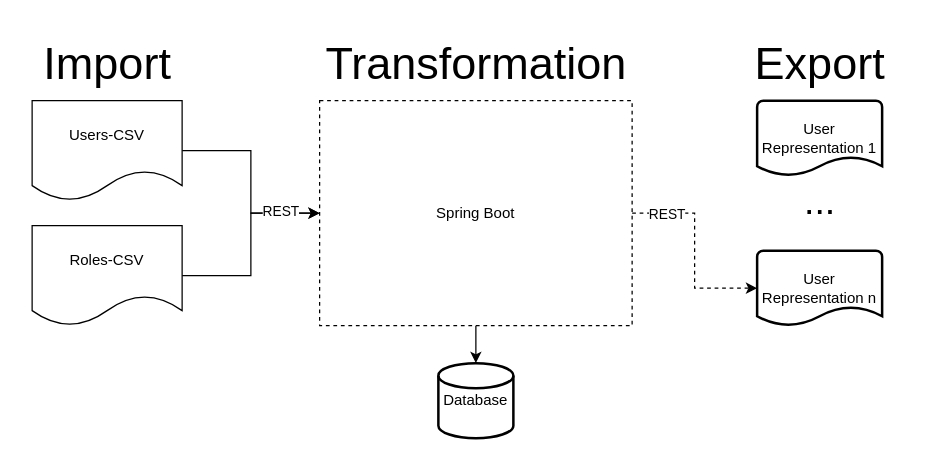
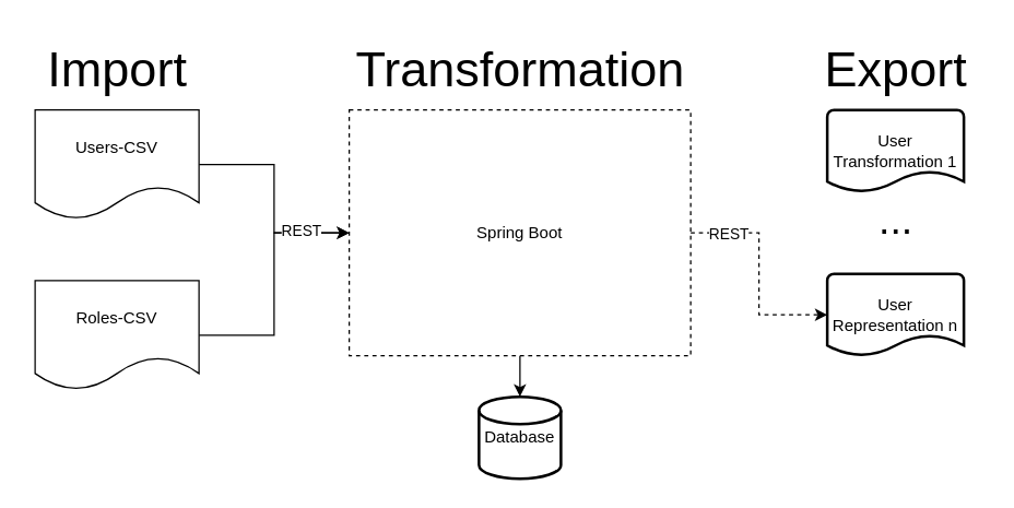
- <mxCell id="10" value="User Representation 1" style="strokeWidth=2;html=1;shape=mxgraph.flowchart.document2;whiteSpace=wrap;size=0.25;" vertex="1" parent="1"><mxGeometry x="605" y="80" width="100" height="60" as="geometry" /></mxCell>
+ <mxCell id="10" value="User Transformation 1" style="strokeWidth=2;html=1;shape=mxgraph.flowchart.document2;whiteSpace=wrap;size=0.25;" vertex="1" parent="1"><mxGeometry x="605" y="80" width="100" height="60" as="geometry" /></mxCell>
- <mxCell id="6" value="Roles-CSV" style="shape=document;whiteSpace=wrap;html=1;boundedLbl=1;" parent="1" vertex="1"><mxGeometry x="25" y="180" width="120" height="80" as="geometry" /></mxCell>
+ <mxCell id="6" value="Roles-CSV" style="shape=document;whiteSpace=wrap;html=1;boundedLbl=1;" parent="1" vertex="1"><mxGeometry x="25" y="205" width="120" height="80" as="geometry" /></mxCell>
